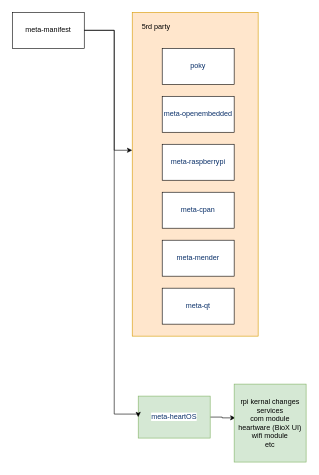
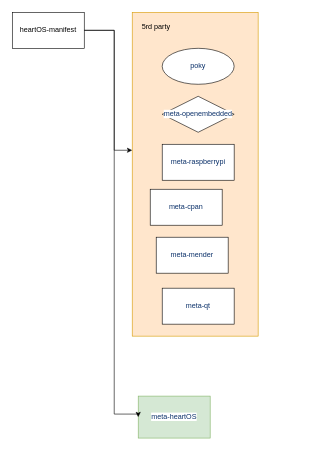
- <mxCell id="3" value="meta-manifest" style="rounded=0;whiteSpace=wrap;html=1;" parent="1" vertex="1"><mxGeometry x="20" y="20" width="120" height="60" as="geometry" /></mxCell>
+ <mxCell id="3" value="heartOS-manifest" style="rounded=0;whiteSpace=wrap;html=1;" parent="1" vertex="1"><mxGeometry x="20" y="20" width="120" height="60" as="geometry" /></mxCell>
- <mxCell id="4" value="&lt;span style=&quot;color: rgb(10 , 48 , 105) ; font-family: , , &amp;#34;sf mono&amp;#34; , &amp;#34;menlo&amp;#34; , &amp;#34;consolas&amp;#34; , &amp;#34;liberation mono&amp;#34; , monospace ; background-color: rgb(255 , 255 , 255)&quot;&gt;poky&lt;/span&gt;" style="rounded=0;whiteSpace=wrap;html=1;" parent="1" vertex="1"><mxGeometry x="270" y="80" width="120" height="60" as="geometry" /></mxCell>
+ <mxCell id="4" value="&lt;span style=&quot;color: rgb(10 , 48 , 105) ; font-family: , , &amp;#34;sf mono&amp;#34; , &amp;#34;menlo&amp;#34; , &amp;#34;consolas&amp;#34; , &amp;#34;liberation mono&amp;#34; , monospace ; background-color: rgb(255 , 255 , 255)&quot;&gt;poky&lt;/span&gt;" style="ellipse;whiteSpace=wrap;html=1;" parent="1" vertex="1"><mxGeometry x="270" y="80" width="120" height="60" as="geometry" /></mxCell>
- <mxCell id="5" value="&lt;span style=&quot;color: rgb(10 , 48 , 105) ; font-family: , , &amp;#34;sf mono&amp;#34; , &amp;#34;menlo&amp;#34; , &amp;#34;consolas&amp;#34; , &amp;#34;liberation mono&amp;#34; , monospace ; background-color: rgb(255 , 255 , 255)&quot;&gt;meta-openembedded&lt;/span&gt;" style="rounded=0;whiteSpace=wrap;html=1;" parent="1" vertex="1"><mxGeometry x="270" y="160" width="120" height="60" as="geometry" /></mxCell>
+ <mxCell id="5" value="&lt;span style=&quot;color: rgb(10 , 48 , 105) ; font-family: , , &amp;#34;sf mono&amp;#34; , &amp;#34;menlo&amp;#34; , &amp;#34;consolas&amp;#34; , &amp;#34;liberation mono&amp;#34; , monospace ; background-color: rgb(255 , 255 , 255)&quot;&gt;meta-openembedded&lt;/span&gt;" style="rhombus;whiteSpace=wrap;html=1;" parent="1" vertex="1"><mxGeometry x="270" y="160" width="120" height="60" as="geometry" /></mxCell>
- <mxCell id="7" value="&lt;span style=&quot;color: rgb(10 , 48 , 105) ; font-family: , , &amp;#34;sf mono&amp;#34; , &amp;#34;menlo&amp;#34; , &amp;#34;consolas&amp;#34; , &amp;#34;liberation mono&amp;#34; , monospace ; background-color: rgb(255 , 255 , 255)&quot;&gt;meta-cpan&lt;/span&gt;" style="rounded=0;whiteSpace=wrap;html=1;" parent="1" vertex="1"><mxGeometry x="270" y="320" width="120" height="60" as="geometry" /></mxCell>
+ <mxCell id="7" value="&lt;span style=&quot;color: rgb(10 , 48 , 105) ; font-family: , , &amp;#34;sf mono&amp;#34; , &amp;#34;menlo&amp;#34; , &amp;#34;consolas&amp;#34; , &amp;#34;liberation mono&amp;#34; , monospace ; background-color: rgb(255 , 255 , 255)&quot;&gt;meta-cpan&lt;/span&gt;" style="rounded=0;whiteSpace=wrap;html=1;" parent="1" vertex="1"><mxGeometry x="250" y="315" width="120" height="60" as="geometry" /></mxCell>
- <mxCell id="8" value="&lt;span style=&quot;color: rgb(10, 48, 105); font-size: 12px; font-style: normal; font-weight: 400; letter-spacing: normal; text-indent: 0px; text-transform: none; word-spacing: 0px; background-color: rgb(255, 255, 255); display: inline; float: none;&quot;&gt;meta-mender&lt;/span&gt;" style="rounded=0;whiteSpace=wrap;html=1;" parent="1" vertex="1"><mxGeometry x="270" y="400" width="120" height="60" as="geometry" /></mxCell>
+ <mxCell id="8" value="&lt;span style=&quot;color: rgb(10, 48, 105); font-size: 12px; font-style: normal; font-weight: 400; letter-spacing: normal; text-indent: 0px; text-transform: none; word-spacing: 0px; background-color: rgb(255, 255, 255); display: inline; float: none;&quot;&gt;meta-mender&lt;/span&gt;" style="rounded=0;whiteSpace=wrap;html=1;" parent="1" vertex="1"><mxGeometry x="260" y="395" width="120" height="60" as="geometry" /></mxCell>
- <mxCell id="9" style="edgeStyle=orthogonalEdgeStyle;rounded=0;orthogonalLoop=1;jettySize=auto;html=1;exitX=1;exitY=0.5;exitDx=0;exitDy=0;entryX=0.017;entryY=0.433;entryDx=0;entryDy=0;entryPerimeter=0;" parent="1" source="10" target="12" edge="1"><mxGeometry relative="1" as="geometry" /></mxCell>
- <mxCell id="12" value="rpi kernal changes&lt;br&gt;services&lt;br&gt;com module&lt;br&gt;heartware (BioX UI)&lt;br&gt;wifi module&lt;br&gt;etc" style="rounded=0;whiteSpace=wrap;html=1;fillColor=#d5e8d4;strokeColor=#82b366;" parent="1" vertex="1"><mxGeometry x="390" y="640" width="120" height="130" as="geometry" /></mxCell>
